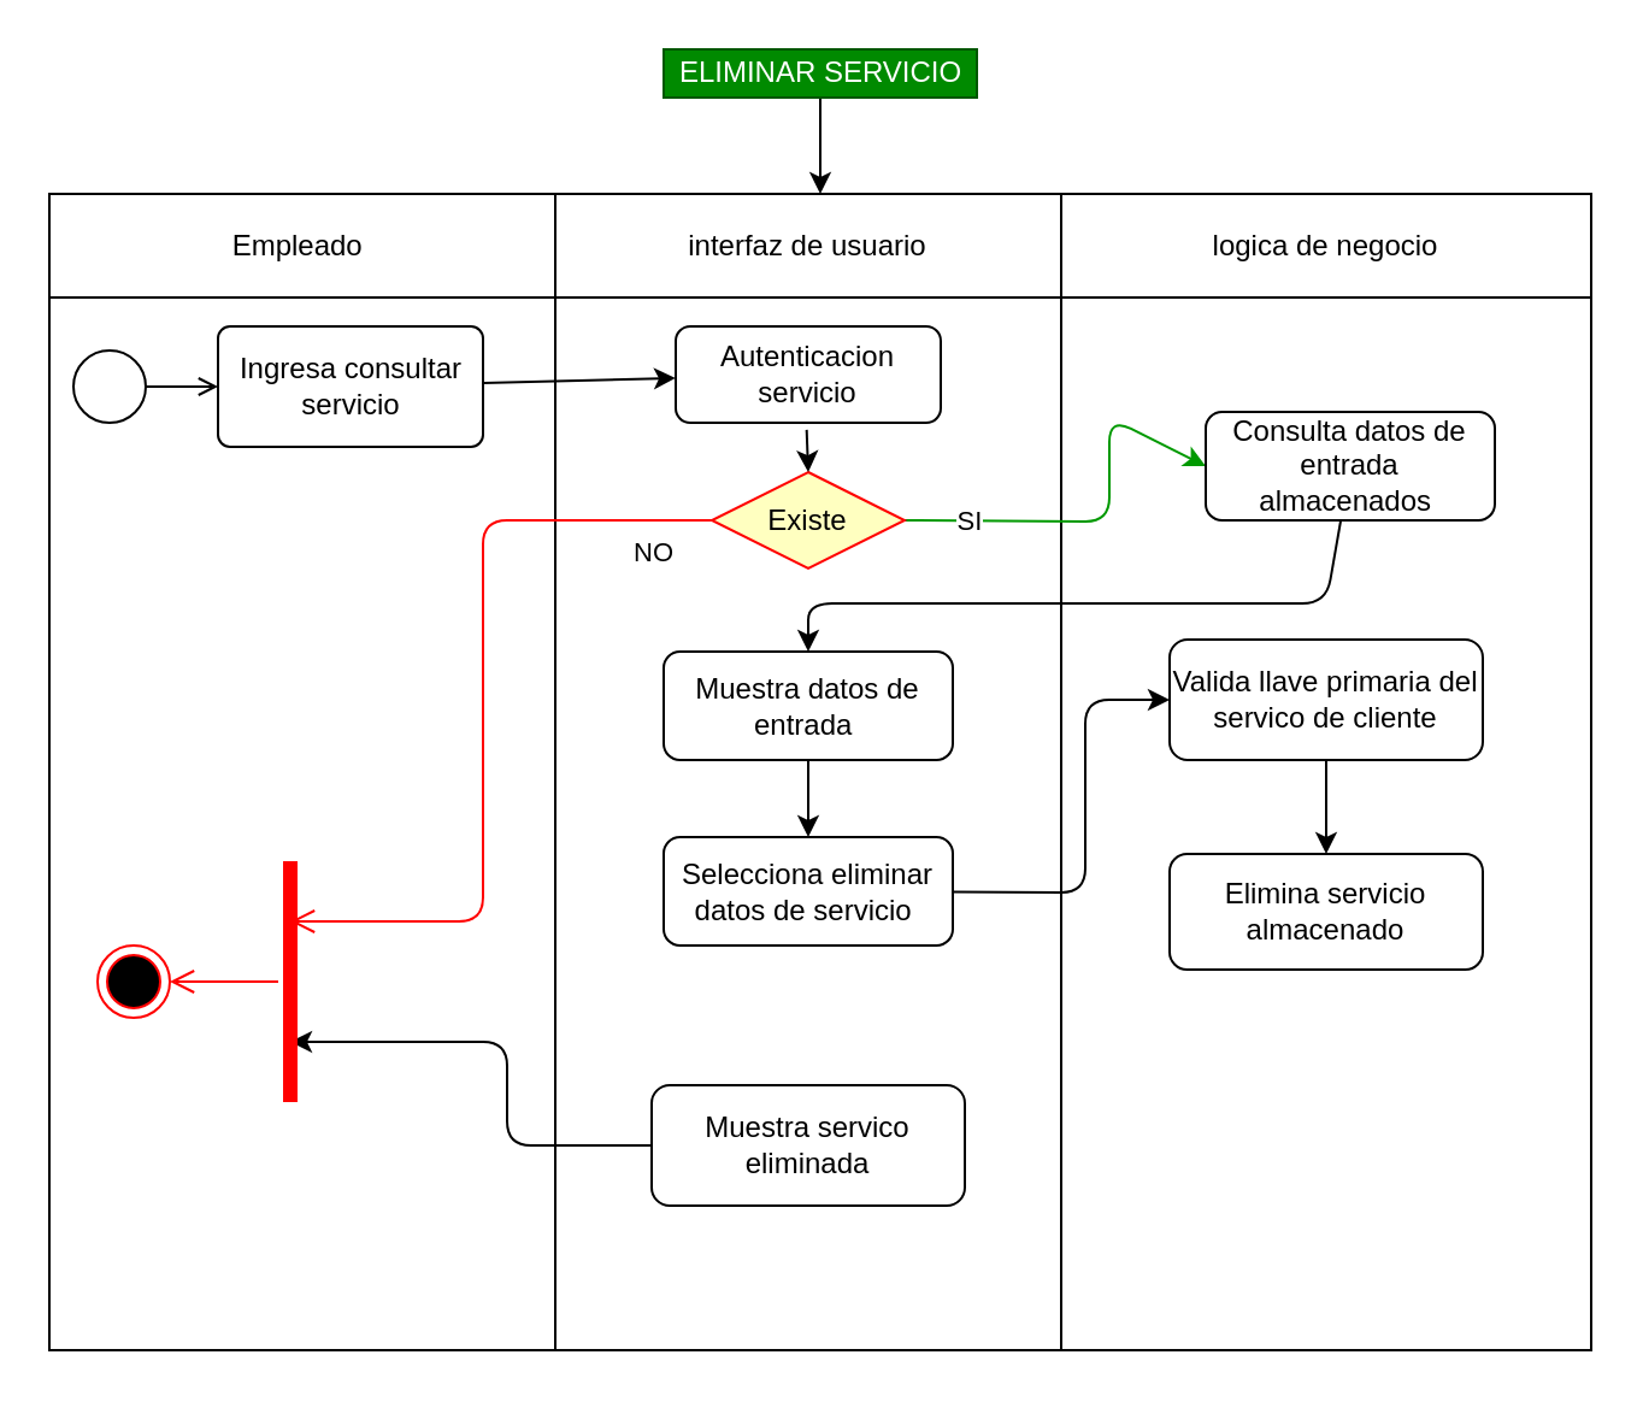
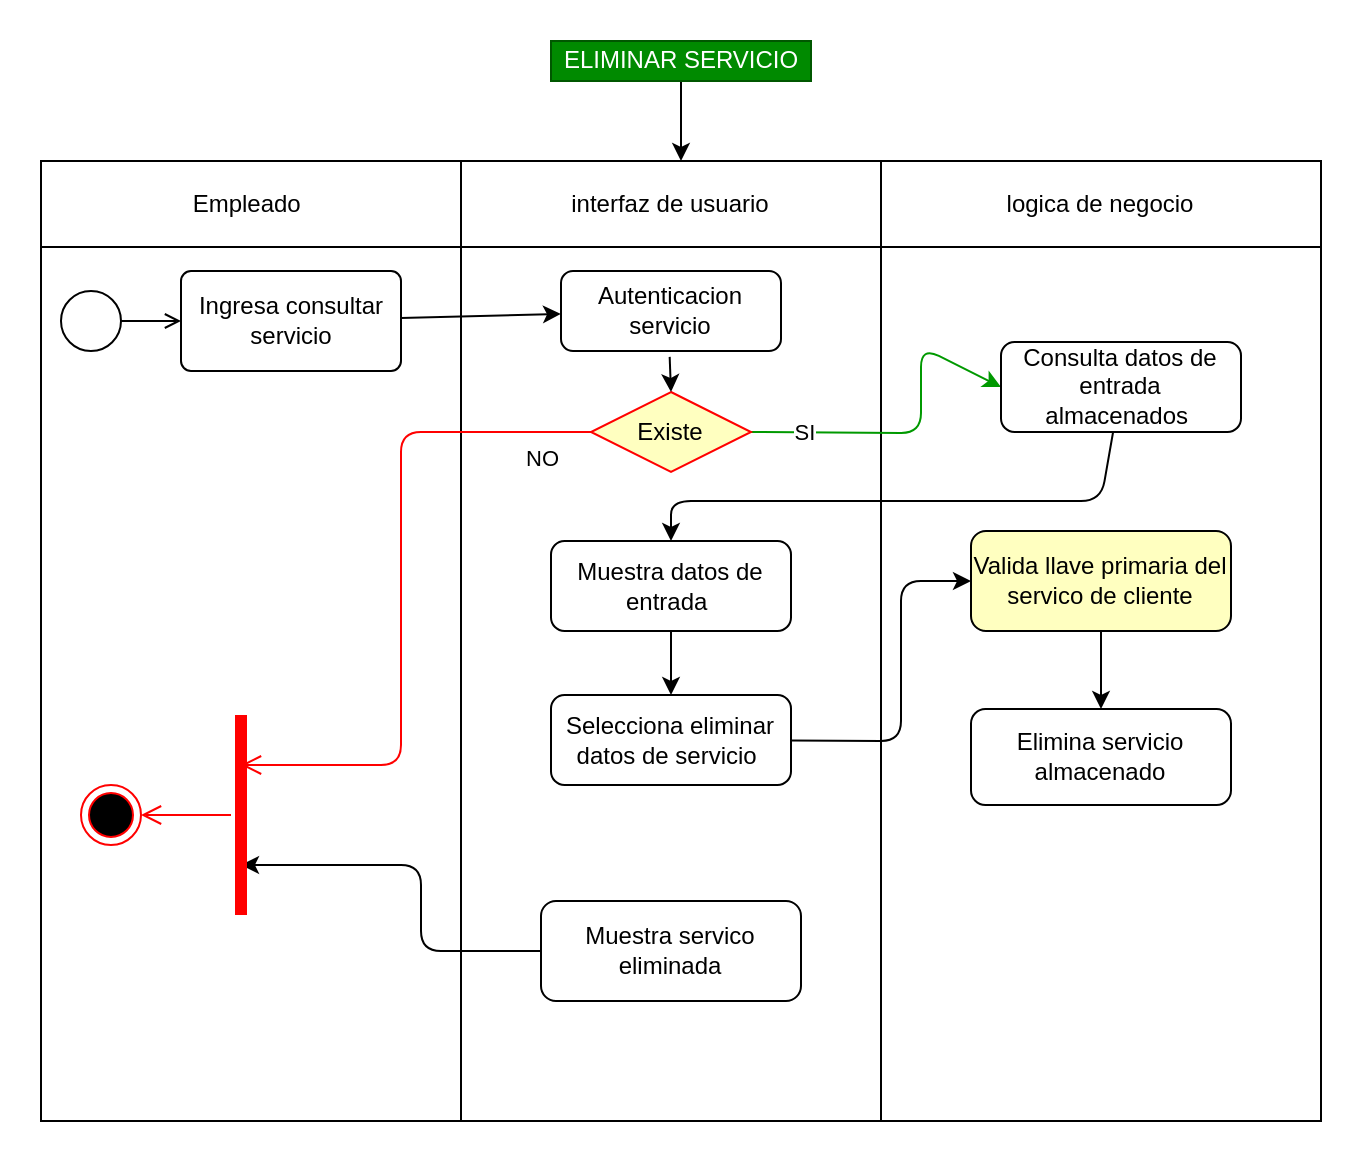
- <mxCell id="35" value="Valida llave primaria del servico de cliente" style="rounded=1;whiteSpace=wrap;html=1;fillColor=#FFFFFF;fontColor=#000000;" vertex="1" parent="1"><mxGeometry x="485" y="265" width="130" height="50" as="geometry" /></mxCell>
+ <mxCell id="35" value="Valida llave primaria del servico de cliente" style="rounded=1;whiteSpace=wrap;html=1;fillColor=#ffffc0;fontColor=#000000;" vertex="1" parent="1"><mxGeometry x="485" y="265" width="130" height="50" as="geometry" /></mxCell>
